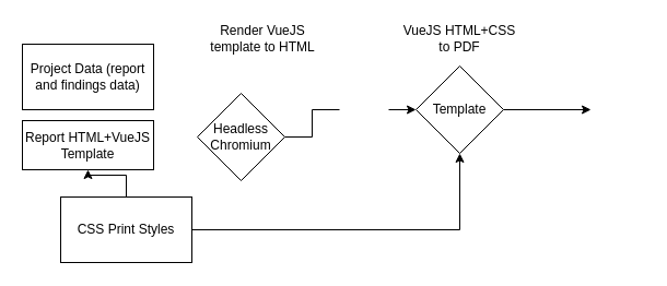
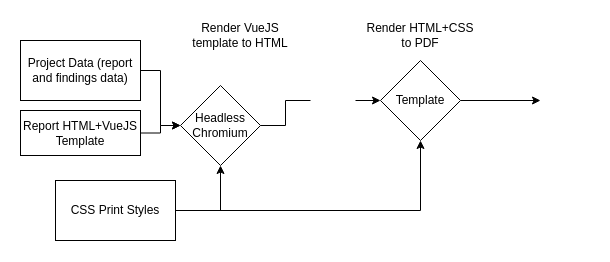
- <mxCell id="15" value="VueJS HTML+CSS to PDF" style="text;html=1;strokeColor=none;fillColor=none;align=center;verticalAlign=middle;whiteSpace=wrap;rounded=0;labelBackgroundColor=default;fontColor=default;" parent="1" vertex="1"><mxGeometry x="365" y="20" width="110" height="30" as="geometry" /></mxCell>
+ <mxCell id="15" value="Render HTML+CSS to PDF" style="text;html=1;strokeColor=none;fillColor=none;align=center;verticalAlign=middle;whiteSpace=wrap;rounded=0;labelBackgroundColor=default;fontColor=default;" parent="1" vertex="1"><mxGeometry x="365" y="20" width="110" height="30" as="geometry" /></mxCell>
+ <mxCell id="4" style="edgeStyle=orthogonalEdgeStyle;rounded=0;orthogonalLoop=1;jettySize=auto;html=1;" parent="1" source="5" target="7" edge="1"><mxGeometry relative="1" as="geometry" /></mxCell>
+ <mxCell id="2" style="edgeStyle=orthogonalEdgeStyle;rounded=0;orthogonalLoop=1;jettySize=auto;html=1;" parent="1" source="3" target="7" edge="1"><mxGeometry relative="1" as="geometry" /></mxCell>
- <mxCell id="13" style="edgeStyle=orthogonalEdgeStyle;rounded=0;orthogonalLoop=1;jettySize=auto;html=1;" edge="1" parent="1" source="14" target="3"><mxGeometry relative="1" as="geometry" /></mxCell>
+ <mxCell id="13" style="edgeStyle=orthogonalEdgeStyle;rounded=0;orthogonalLoop=1;jettySize=auto;html=1;entryX=0.5;entryY=1;entryDx=0;entryDy=0;" edge="1" parent="1" source="14" target="7"><mxGeometry relative="1" as="geometry" /></mxCell>
